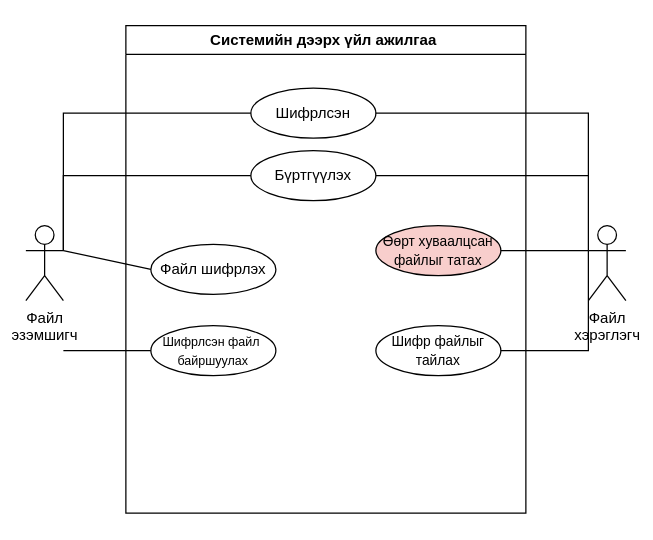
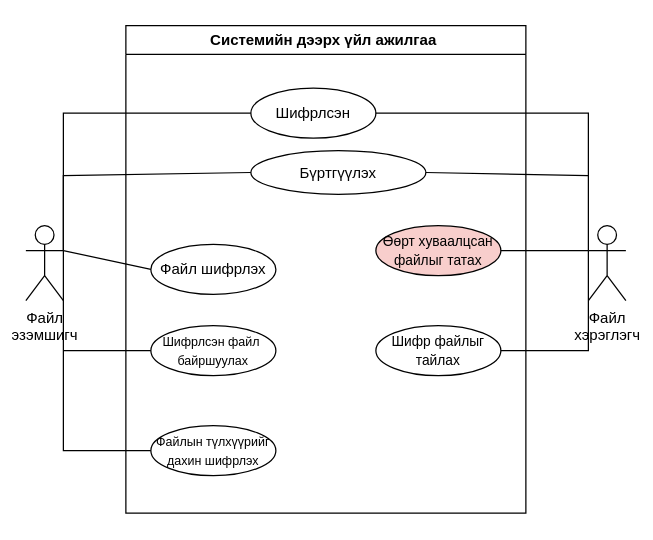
- <mxCell id="7" value="Бүртгүүлэх" style="ellipse;whiteSpace=wrap;html=1;" vertex="1" parent="4"><mxGeometry x="100" y="100" width="100" height="40" as="geometry" /></mxCell>
+ <mxCell id="7" value="Бүртгүүлэх" style="ellipse;whiteSpace=wrap;html=1;" vertex="1" parent="4"><mxGeometry x="100" y="100" width="140" height="35" as="geometry" /></mxCell>
+ <mxCell id="15" value="" style="endArrow=none;html=1;rounded=0;entryX=0;entryY=0.5;entryDx=0;entryDy=0;exitX=1;exitY=0.333;exitDx=0;exitDy=0;exitPerimeter=0;" edge="1" parent="1" source="2" target="9"><mxGeometry width="50" height="50" relative="1" as="geometry"><mxPoint x="300" y="290" as="sourcePoint" /><mxPoint x="350" y="240" as="targetPoint" /><Array as="points"><mxPoint x="50" y="360" /></Array></mxGeometry></mxCell>
+ <mxCell id="9" value="&lt;font style=&quot;font-size: 10px;&quot;&gt;Файлын түлхүүрийг дахин шифрлэх&lt;/font&gt;" style="ellipse;whiteSpace=wrap;html=1;" vertex="1" parent="4"><mxGeometry x="20" y="320" width="100" height="40" as="geometry" /></mxCell>
